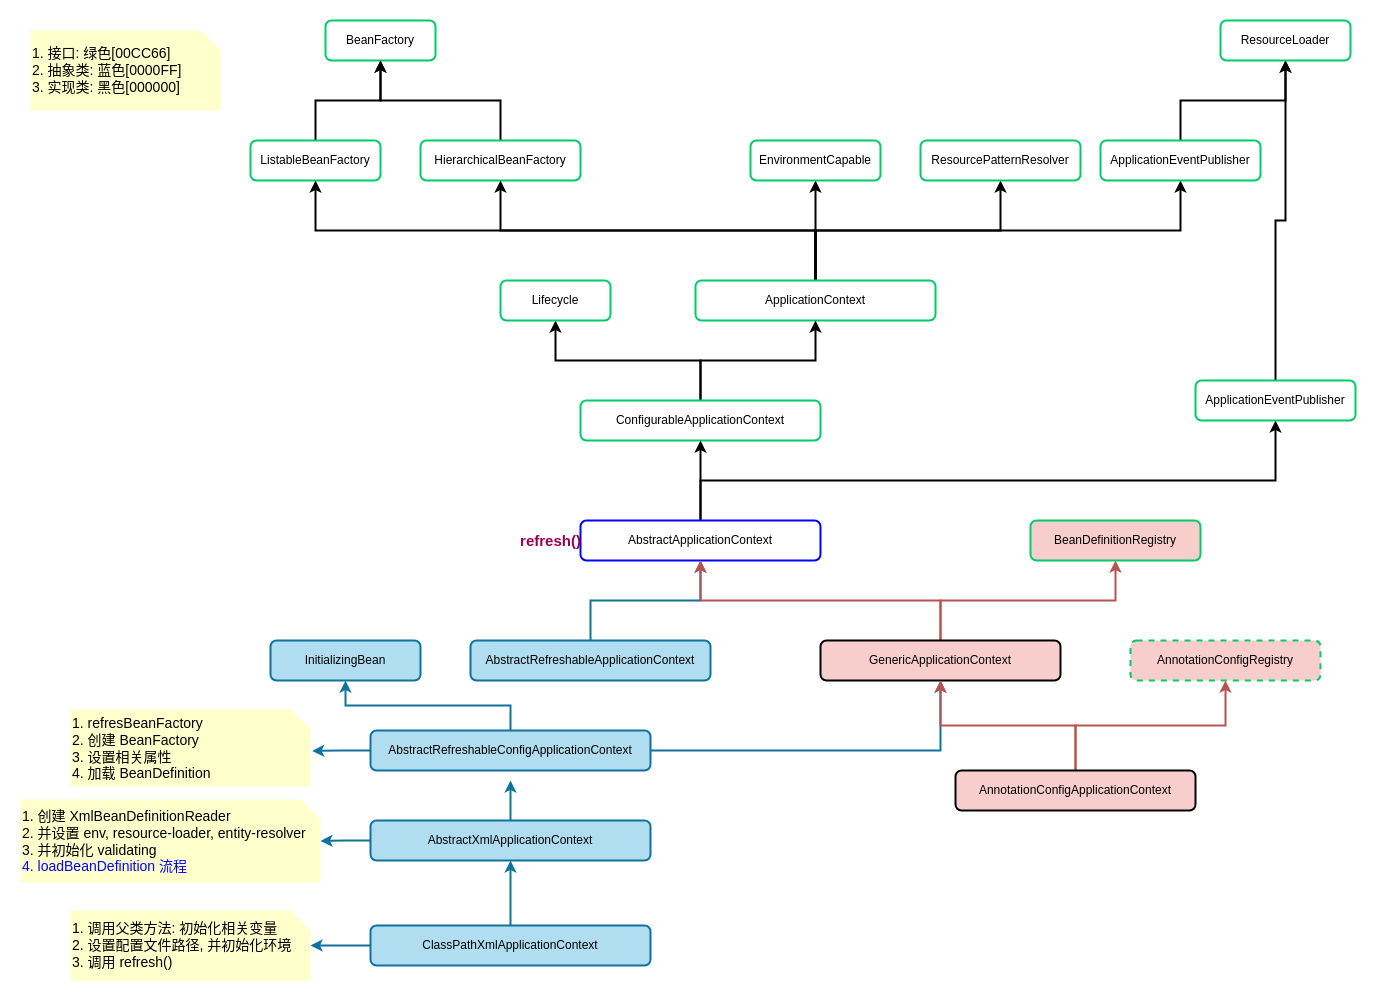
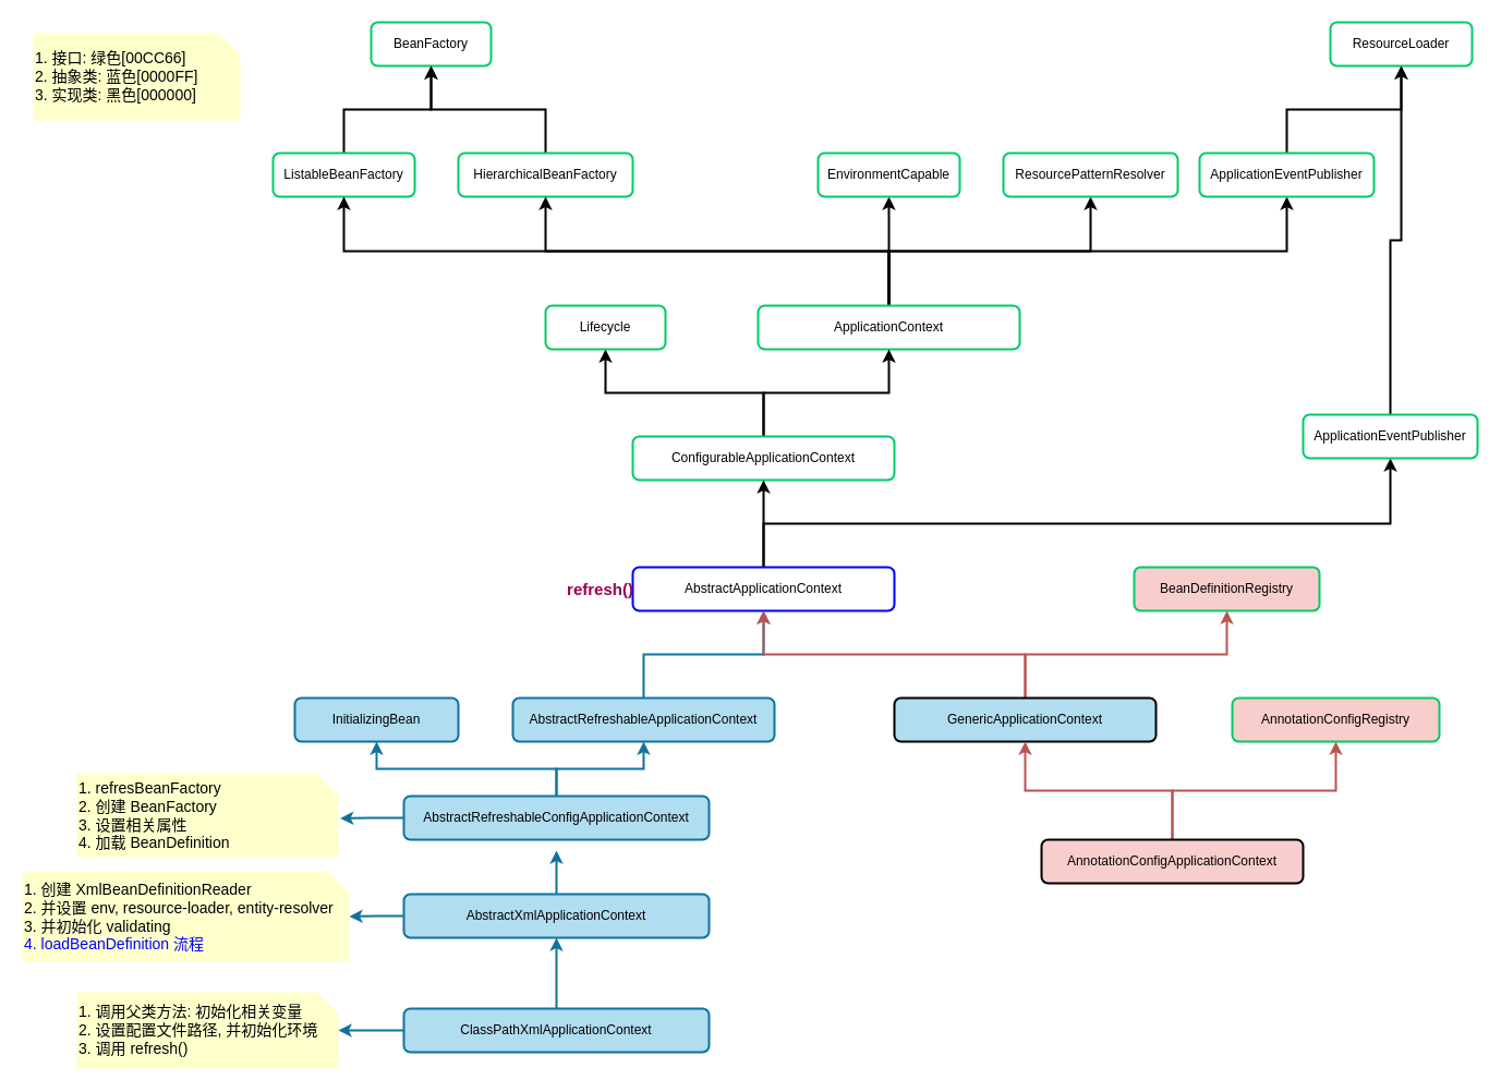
- <mxCell id="2" value="BeanFactory" style="rounded=1;whiteSpace=wrap;html=1;strokeWidth=2;strokeColor=#00CC66;" parent="1" vertex="1"><mxGeometry x="325" y="20" width="110" height="40" as="geometry" /></mxCell>
+ <mxCell id="2" value="BeanFactory" style="rounded=1;whiteSpace=wrap;html=1;strokeWidth=2;strokeColor=#00CC66;" parent="1" vertex="1"><mxGeometry x="340" y="20" width="110" height="40" as="geometry" /></mxCell>
- <mxCell id="44" value="BeanDefinitionRegistry" style="rounded=1;whiteSpace=wrap;html=1;strokeWidth=2;fillColor=#f8cecc;strokeColor=#00CC66;" vertex="1" parent="1"><mxGeometry x="1030" y="520" width="170" height="40" as="geometry" /></mxCell>
+ <mxCell id="44" value="BeanDefinitionRegistry" style="rounded=1;whiteSpace=wrap;html=1;strokeWidth=2;fillColor=#f8cecc;strokeColor=#00CC66;" vertex="1" parent="1"><mxGeometry x="1040" y="520" width="170" height="40" as="geometry" /></mxCell>
- <mxCell id="43" value="GenericApplicationContext" style="rounded=1;whiteSpace=wrap;html=1;strokeWidth=2;fillColor=#f8cecc;" vertex="1" parent="1"><mxGeometry x="820" y="640" width="240" height="40" as="geometry" /></mxCell>
+ <mxCell id="43" value="GenericApplicationContext" style="rounded=1;whiteSpace=wrap;html=1;strokeWidth=2;fillColor=#b1ddf0;" vertex="1" parent="1"><mxGeometry x="820" y="640" width="240" height="40" as="geometry" /></mxCell>
- <mxCell id="48" value="AnnotationConfigRegistry" style="rounded=1;whiteSpace=wrap;html=1;strokeWidth=2;fillColor=#f8cecc;strokeColor=#00CC66;dashed=1;" vertex="1" parent="1"><mxGeometry x="1130" y="640" width="190" height="40" as="geometry" /></mxCell>
+ <mxCell id="48" value="AnnotationConfigRegistry" style="rounded=1;whiteSpace=wrap;html=1;strokeWidth=2;fillColor=#f8cecc;strokeColor=#00CC66;" vertex="1" parent="1"><mxGeometry x="1130" y="640" width="190" height="40" as="geometry" /></mxCell>
- <mxCell id="29" style="edgeStyle=orthogonalEdgeStyle;rounded=0;orthogonalLoop=1;jettySize=auto;html=1;strokeWidth=2;fillColor=#b1ddf0;strokeColor=#10739e;" edge="1" parent="1" source="32" target="43"><mxGeometry relative="1" as="geometry" /></mxCell>
+ <mxCell id="29" style="edgeStyle=orthogonalEdgeStyle;rounded=0;orthogonalLoop=1;jettySize=auto;html=1;strokeWidth=2;fillColor=#b1ddf0;strokeColor=#10739e;" edge="1" parent="1" source="32" target="28"><mxGeometry relative="1" as="geometry" /></mxCell>
